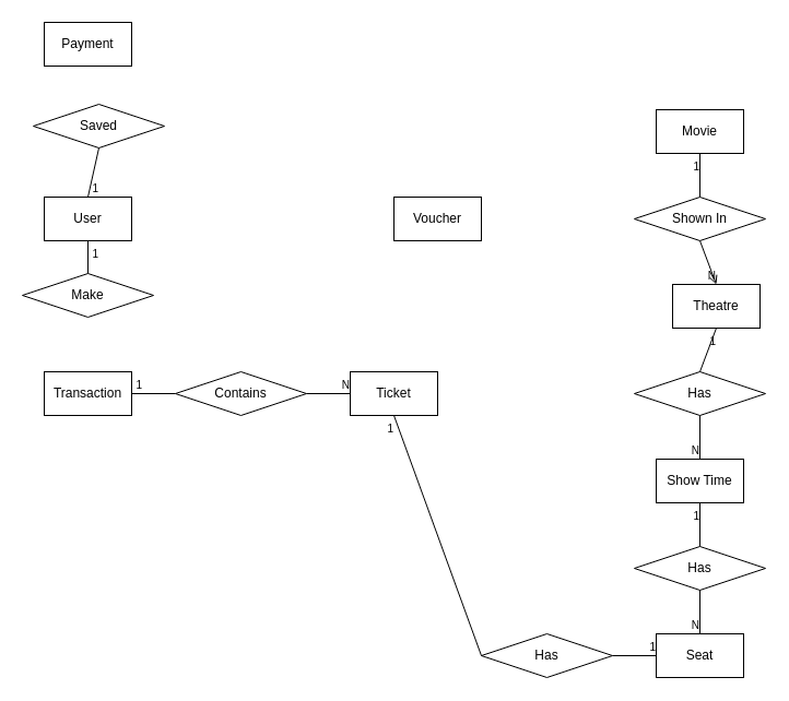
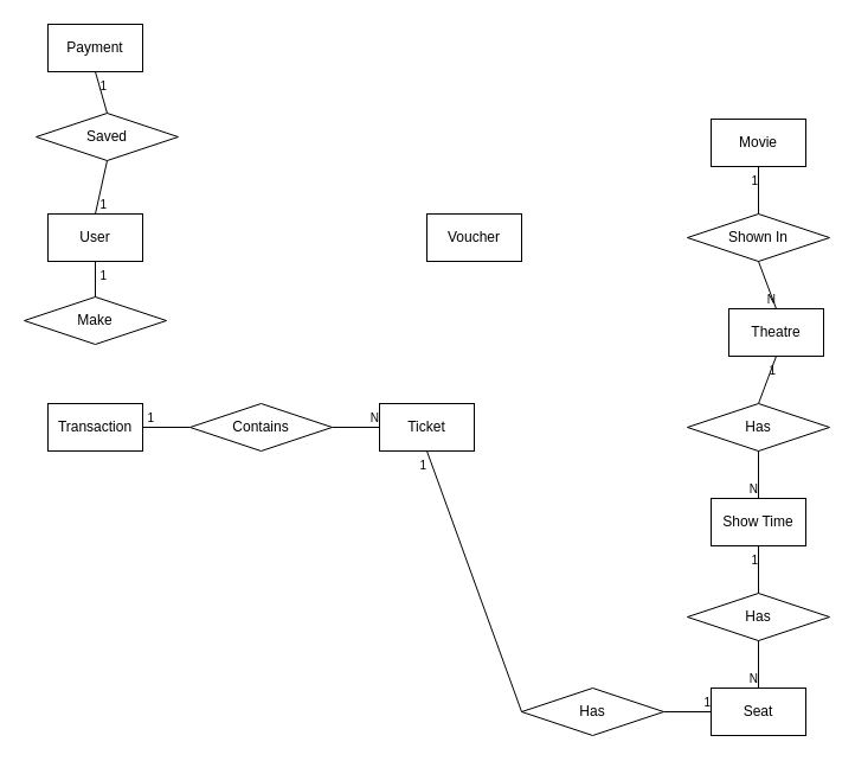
+ <mxCell id="42" value="" style="endArrow=none;html=1;rounded=0;fontSize=10;entryX=0.5;entryY=1;entryDx=0;entryDy=0;exitX=0.5;exitY=0;exitDx=0;exitDy=0;" parent="1" source="39" target="38" edge="1"><mxGeometry relative="1" as="geometry"><mxPoint x="90" y="150" as="sourcePoint" /><mxPoint x="90" y="190" as="targetPoint" /></mxGeometry></mxCell>
+ <mxCell id="43" value="1" style="resizable=0;html=1;align=right;verticalAlign=bottom;fontSize=10;" parent="42" connectable="0" vertex="1"><mxGeometry x="1" relative="1" as="geometry"><mxPoint x="10" y="20" as="offset" /></mxGeometry></mxCell>
- <mxCell id="7" value="" style="endArrow=open;html=1;rounded=0;fontSize=10;exitX=0.5;exitY=1;exitDx=0;exitDy=0;entryX=0.5;entryY=0;entryDx=0;entryDy=0;" parent="1" source="4" target="3" edge="1"><mxGeometry relative="1" as="geometry"><mxPoint x="500" y="270" as="sourcePoint" /><mxPoint x="660" y="270" as="targetPoint" /></mxGeometry></mxCell>
+ <mxCell id="7" value="" style="endArrow=none;html=1;rounded=0;fontSize=10;exitX=0.5;exitY=1;exitDx=0;exitDy=0;entryX=0.5;entryY=0;entryDx=0;entryDy=0;" parent="1" source="4" target="3" edge="1"><mxGeometry relative="1" as="geometry"><mxPoint x="500" y="270" as="sourcePoint" /><mxPoint x="660" y="270" as="targetPoint" /></mxGeometry></mxCell>
